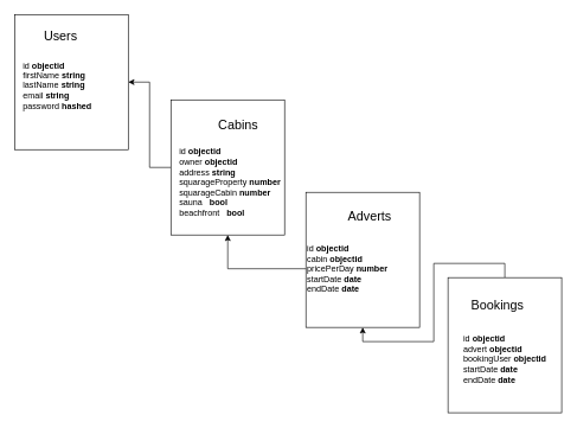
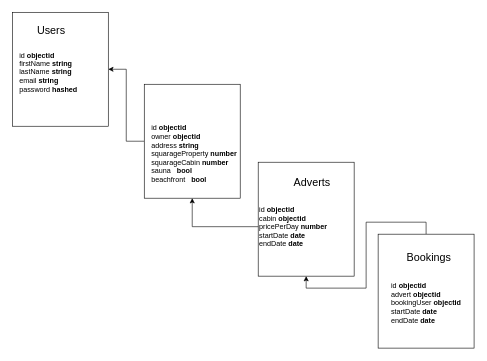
- <mxCell id="9" value="&lt;font style=&quot;font-size: 18px&quot;&gt;Cabins&lt;/font&gt;" style="text;html=1;strokeColor=none;fillColor=none;align=center;verticalAlign=middle;whiteSpace=wrap;rounded=0;" parent="1" vertex="1"><mxGeometry x="290" y="160" width="90" height="30" as="geometry" /></mxCell>
- <mxCell id="10" value="&lt;font style=&quot;font-size: 18px&quot;&gt;Bookings&lt;/font&gt;" style="text;html=1;strokeColor=none;fillColor=none;align=center;verticalAlign=middle;whiteSpace=wrap;rounded=0;" parent="1" vertex="1"><mxGeometry x="640" y="410" width="120" height="40" as="geometry" /></mxCell>
+ <mxCell id="10" value="&lt;font style=&quot;font-size: 18px&quot;&gt;Bookings&lt;/font&gt;" style="text;html=1;strokeColor=none;fillColor=none;align=center;verticalAlign=middle;whiteSpace=wrap;rounded=0;" parent="1" vertex="1"><mxGeometry x="655" y="410" width="120" height="40" as="geometry" /></mxCell>
